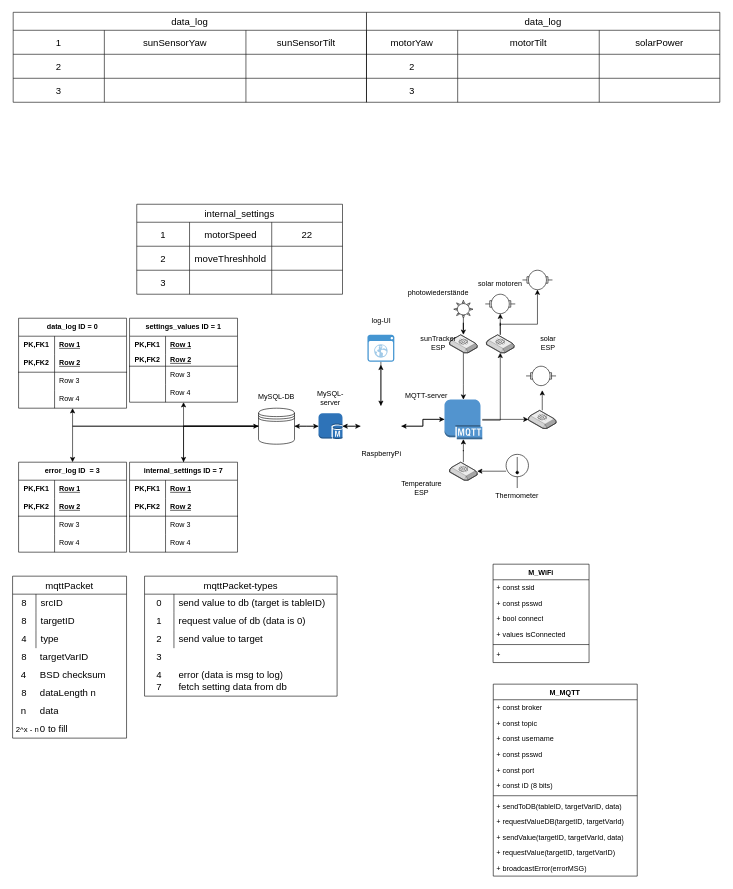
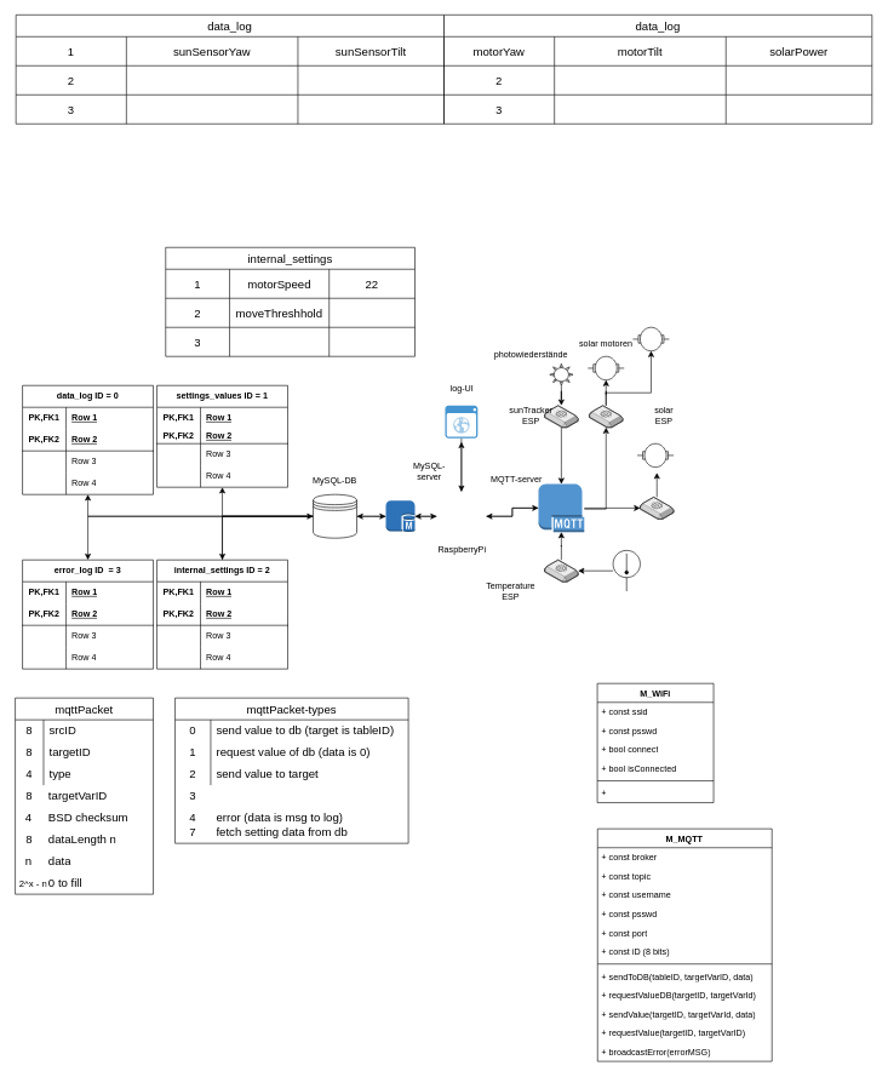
- <mxCell id="124" value="MySQL-server" style="text;html=1;align=center;verticalAlign=middle;whiteSpace=wrap;rounded=0;" parent="1" vertex="1"><mxGeometry x="515" y="650" width="70" height="26" as="geometry" /></mxCell>
+ <mxCell id="124" value="MySQL-server" style="text;html=1;align=center;verticalAlign=middle;whiteSpace=wrap;rounded=0;" parent="1" vertex="1"><mxGeometry x="555" y="635" width="70" height="26" as="geometry" /></mxCell>
- <mxCell id="77" value="internal_settings ID = 7" style="shape=table;startSize=30;container=1;collapsible=1;childLayout=tableLayout;fixedRows=1;rowLines=0;fontStyle=1;align=center;resizeLast=1;html=1;whiteSpace=wrap;" parent="1" vertex="1"><mxGeometry x="215" y="770" width="180" height="150" as="geometry" /></mxCell>
+ <mxCell id="77" value="internal_settings ID = 2" style="shape=table;startSize=30;container=1;collapsible=1;childLayout=tableLayout;fixedRows=1;rowLines=0;fontStyle=1;align=center;resizeLast=1;html=1;whiteSpace=wrap;" parent="1" vertex="1"><mxGeometry x="215" y="770" width="180" height="150" as="geometry" /></mxCell>
- <mxCell id="129" value="Thermometer" style="text;html=1;align=center;verticalAlign=middle;whiteSpace=wrap;rounded=0;" parent="1" vertex="1"><mxGeometry x="821.33" y="813.09" width="80" height="26" as="geometry" /></mxCell>
- <mxCell id="138" value="&lt;div&gt;+ values isConnected&lt;/div&gt;" style="text;strokeColor=none;fillColor=none;align=left;verticalAlign=top;spacingLeft=4;spacingRight=4;overflow=hidden;rotatable=0;points=[[0,0.5],[1,0.5]];portConstraint=eastwest;whiteSpace=wrap;html=1;" parent="134" vertex="1"><mxGeometry y="104" width="160" height="26" as="geometry" /></mxCell>
+ <mxCell id="138" value="&lt;div&gt;+ bool isConnected&lt;/div&gt;" style="text;strokeColor=none;fillColor=none;align=left;verticalAlign=top;spacingLeft=4;spacingRight=4;overflow=hidden;rotatable=0;points=[[0,0.5],[1,0.5]];portConstraint=eastwest;whiteSpace=wrap;html=1;" parent="134" vertex="1"><mxGeometry y="104" width="160" height="26" as="geometry" /></mxCell>
